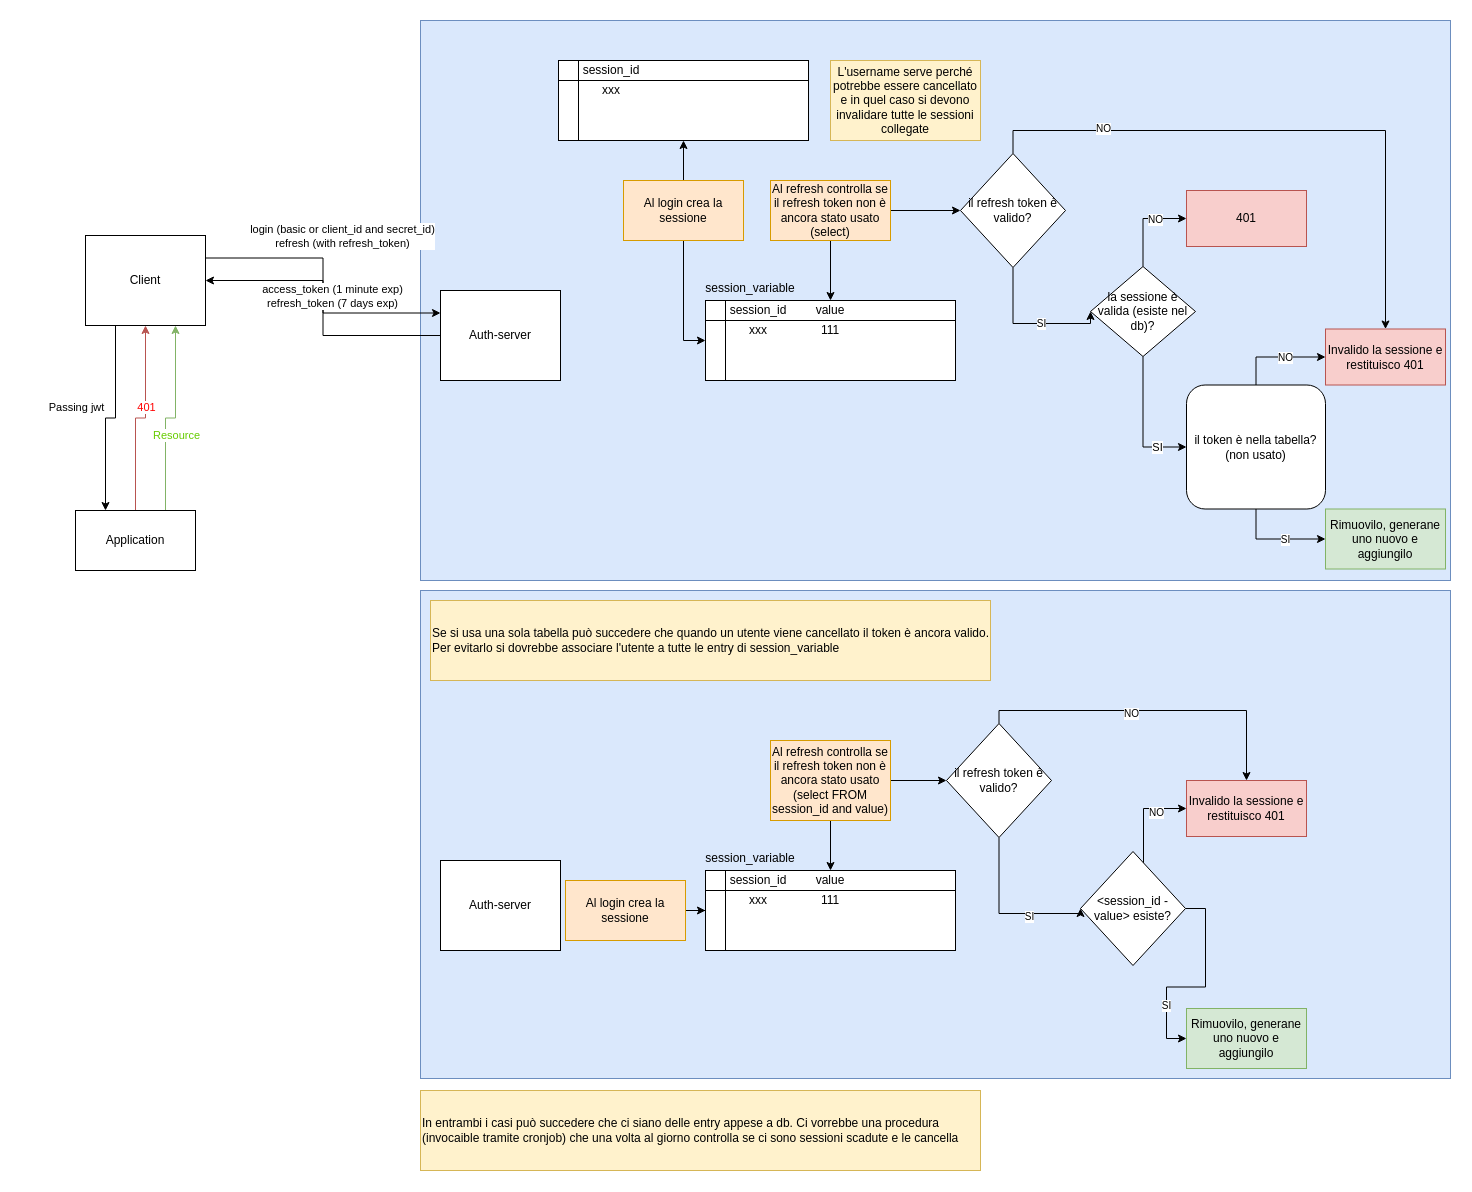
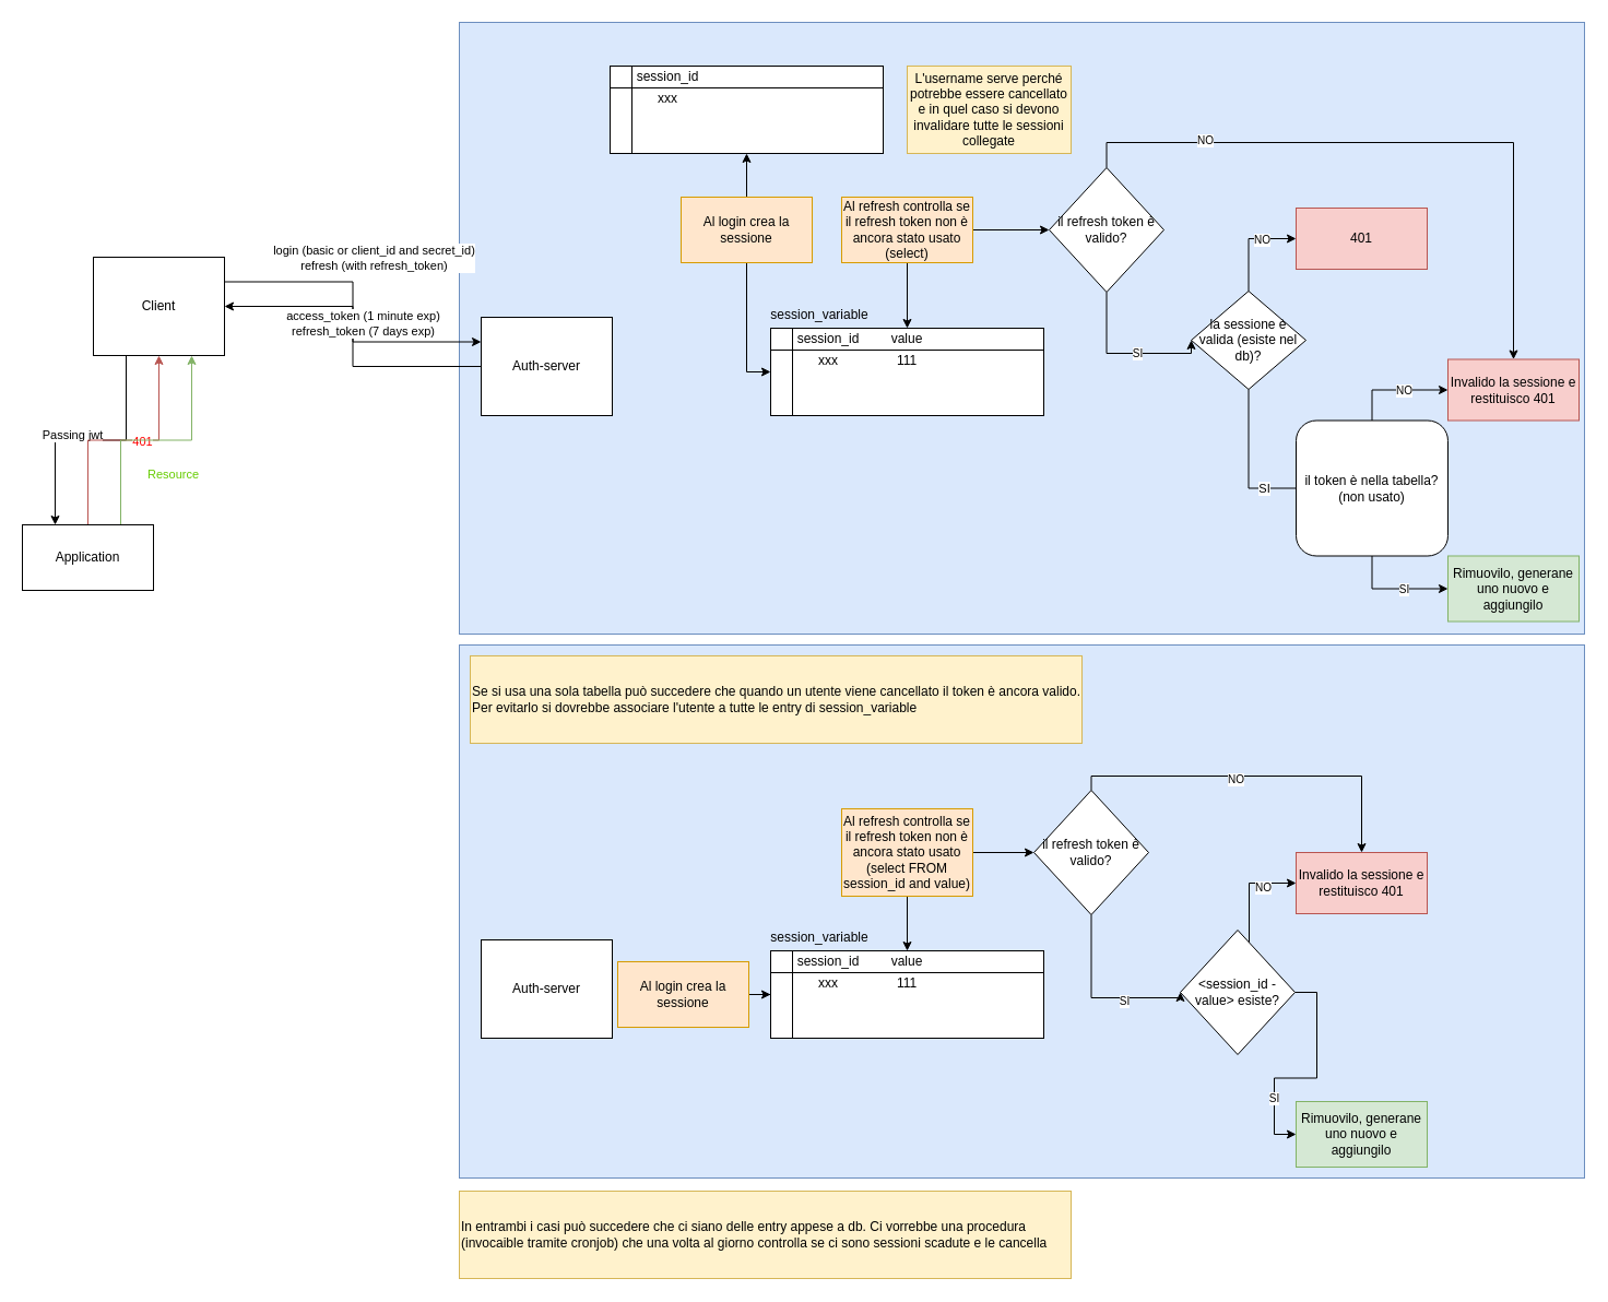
- <mxCell id="35" style="edgeStyle=orthogonalEdgeStyle;rounded=0;orthogonalLoop=1;jettySize=auto;html=1;entryX=0;entryY=0.5;entryDx=0;entryDy=0;fontColor=#000000;" edge="1" parent="1" source="39" target="31"><mxGeometry relative="1" as="geometry" /></mxCell>
+ <mxCell id="35" style="edgeStyle=orthogonalEdgeStyle;rounded=0;orthogonalLoop=1;jettySize=auto;html=1;entryX=0;entryY=0.5;entryDx=0;entryDy=0;fontColor=#000000;endArrow=none;" edge="1" parent="1" source="39" target="31"><mxGeometry relative="1" as="geometry" /></mxCell>
- <mxCell id="15" value="Application" style="rounded=0;whiteSpace=wrap;html=1;" vertex="1" parent="1"><mxGeometry x="75" y="510" width="120" height="60" as="geometry" /></mxCell>
+ <mxCell id="15" value="Application" style="rounded=0;whiteSpace=wrap;html=1;" vertex="1" parent="1"><mxGeometry x="20" y="480" width="120" height="60" as="geometry" /></mxCell>
